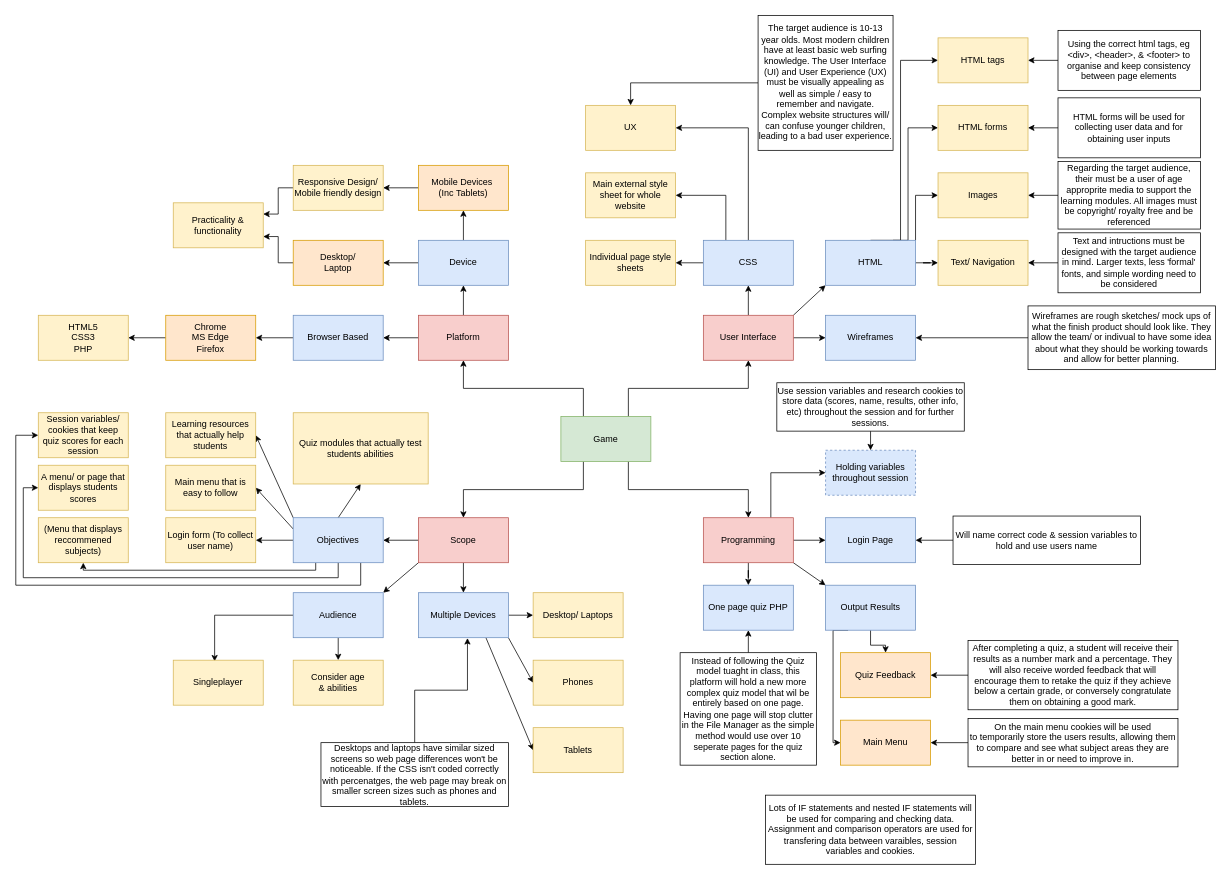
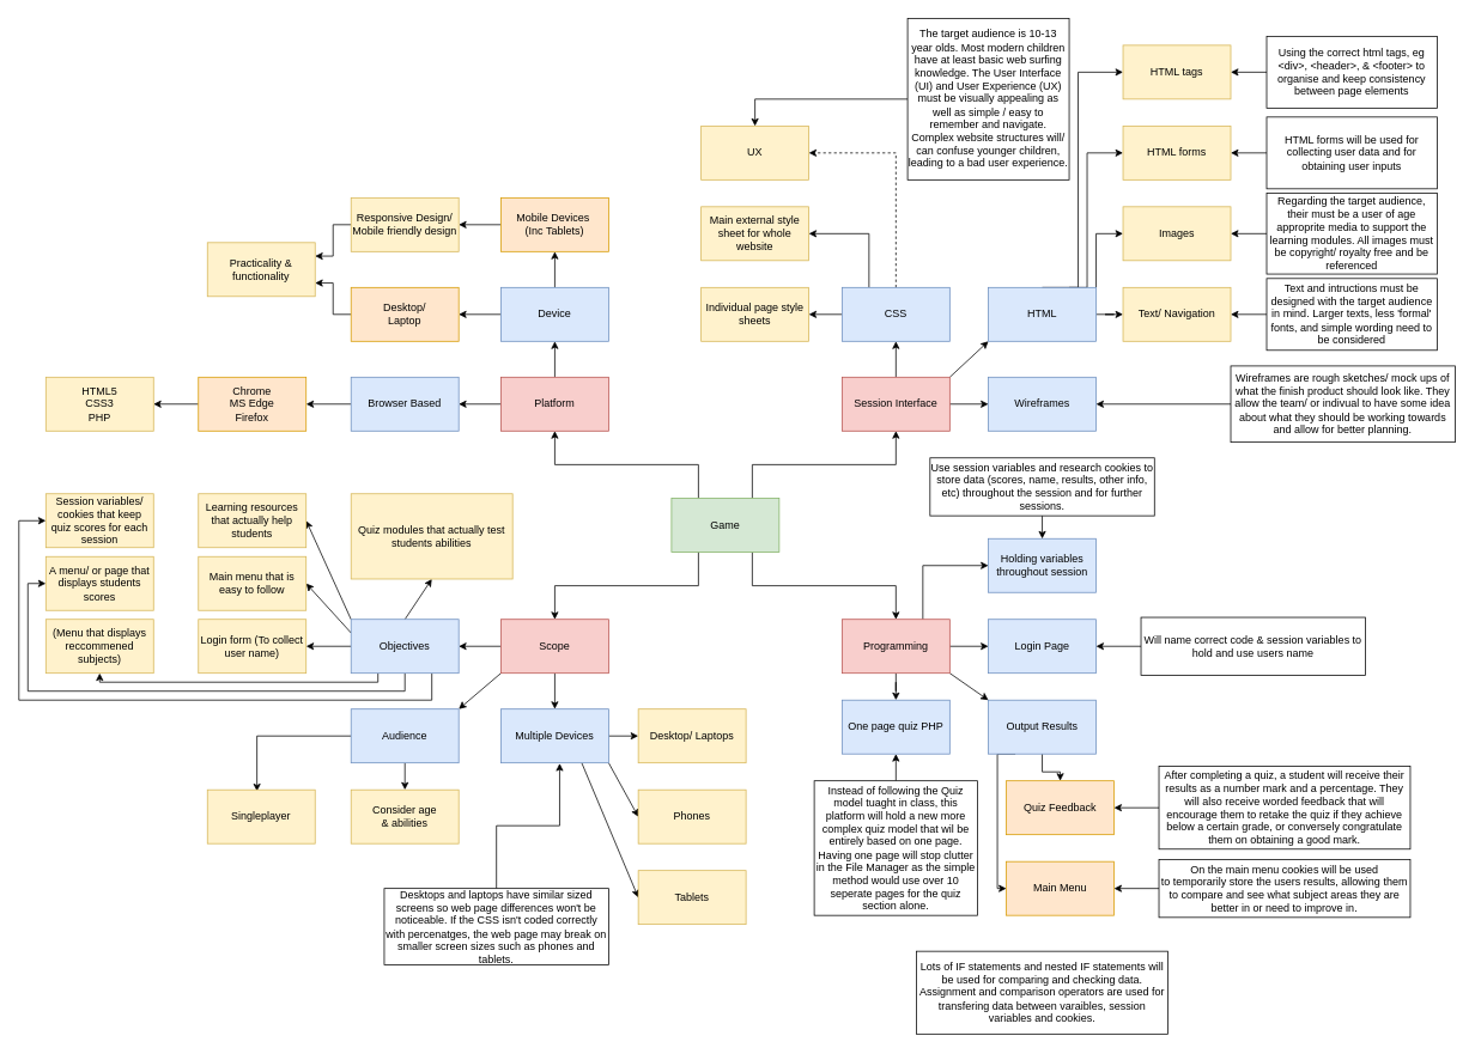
- <mxCell id="39" style="edgeStyle=orthogonalEdgeStyle;rounded=0;orthogonalLoop=1;jettySize=auto;html=1;exitX=0.5;exitY=0;exitDx=0;exitDy=0;entryX=1;entryY=0.5;entryDx=0;entryDy=0;" parent="1" source="41" target="52" edge="1"><mxGeometry relative="1" as="geometry" /></mxCell>
+ <mxCell id="39" style="edgeStyle=orthogonalEdgeStyle;rounded=0;orthogonalLoop=1;jettySize=auto;html=1;exitX=0.5;exitY=0;exitDx=0;exitDy=0;entryX=1;entryY=0.5;entryDx=0;entryDy=0;dashed=1;" parent="1" source="41" target="52" edge="1"><mxGeometry relative="1" as="geometry" /></mxCell>
- <mxCell id="13" value="User Interface" style="rounded=0;whiteSpace=wrap;html=1;fillColor=#f8cecc;strokeColor=#b85450;" parent="1" vertex="1"><mxGeometry x="937" y="420" width="120" height="60" as="geometry" /></mxCell>
+ <mxCell id="13" value="Session Interface" style="rounded=0;whiteSpace=wrap;html=1;fillColor=#f8cecc;strokeColor=#b85450;" parent="1" vertex="1"><mxGeometry x="937" y="420" width="120" height="60" as="geometry" /></mxCell>
- <mxCell id="97" value="Holding variables throughout session" style="rounded=0;whiteSpace=wrap;html=1;fillColor=#dae8fc;strokeColor=#6c8ebf;dashed=1;" parent="1" vertex="1"><mxGeometry x="1100" y="600" width="120" height="60" as="geometry" /></mxCell>
+ <mxCell id="97" value="Holding variables throughout session" style="rounded=0;whiteSpace=wrap;html=1;fillColor=#dae8fc;strokeColor=#6c8ebf;" parent="1" vertex="1"><mxGeometry x="1100" y="600" width="120" height="60" as="geometry" /></mxCell>
